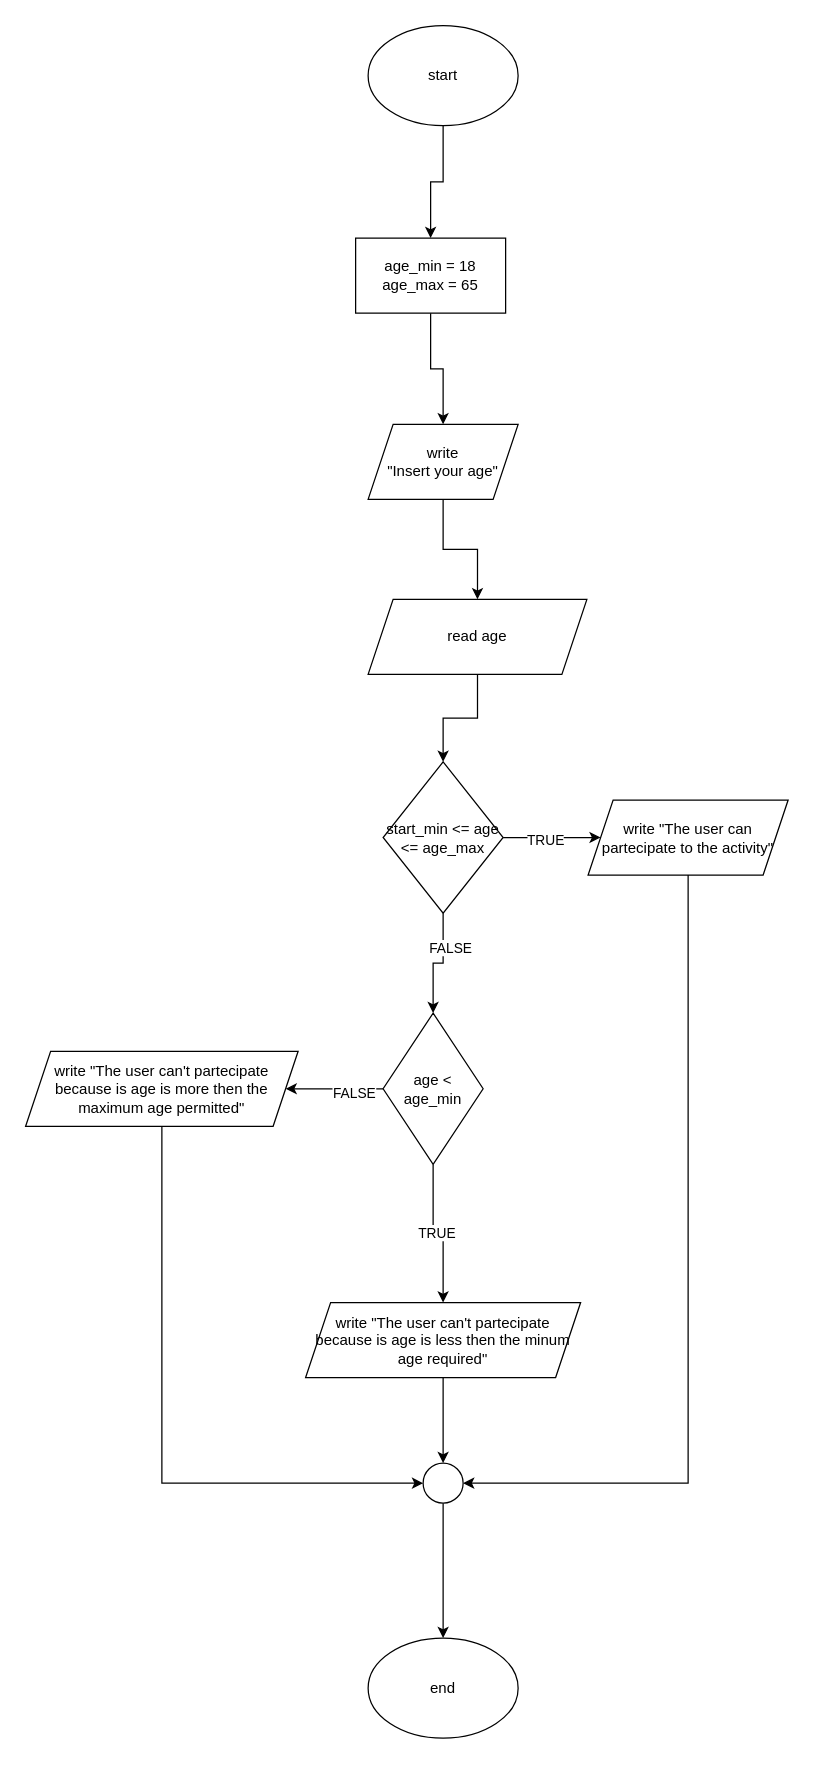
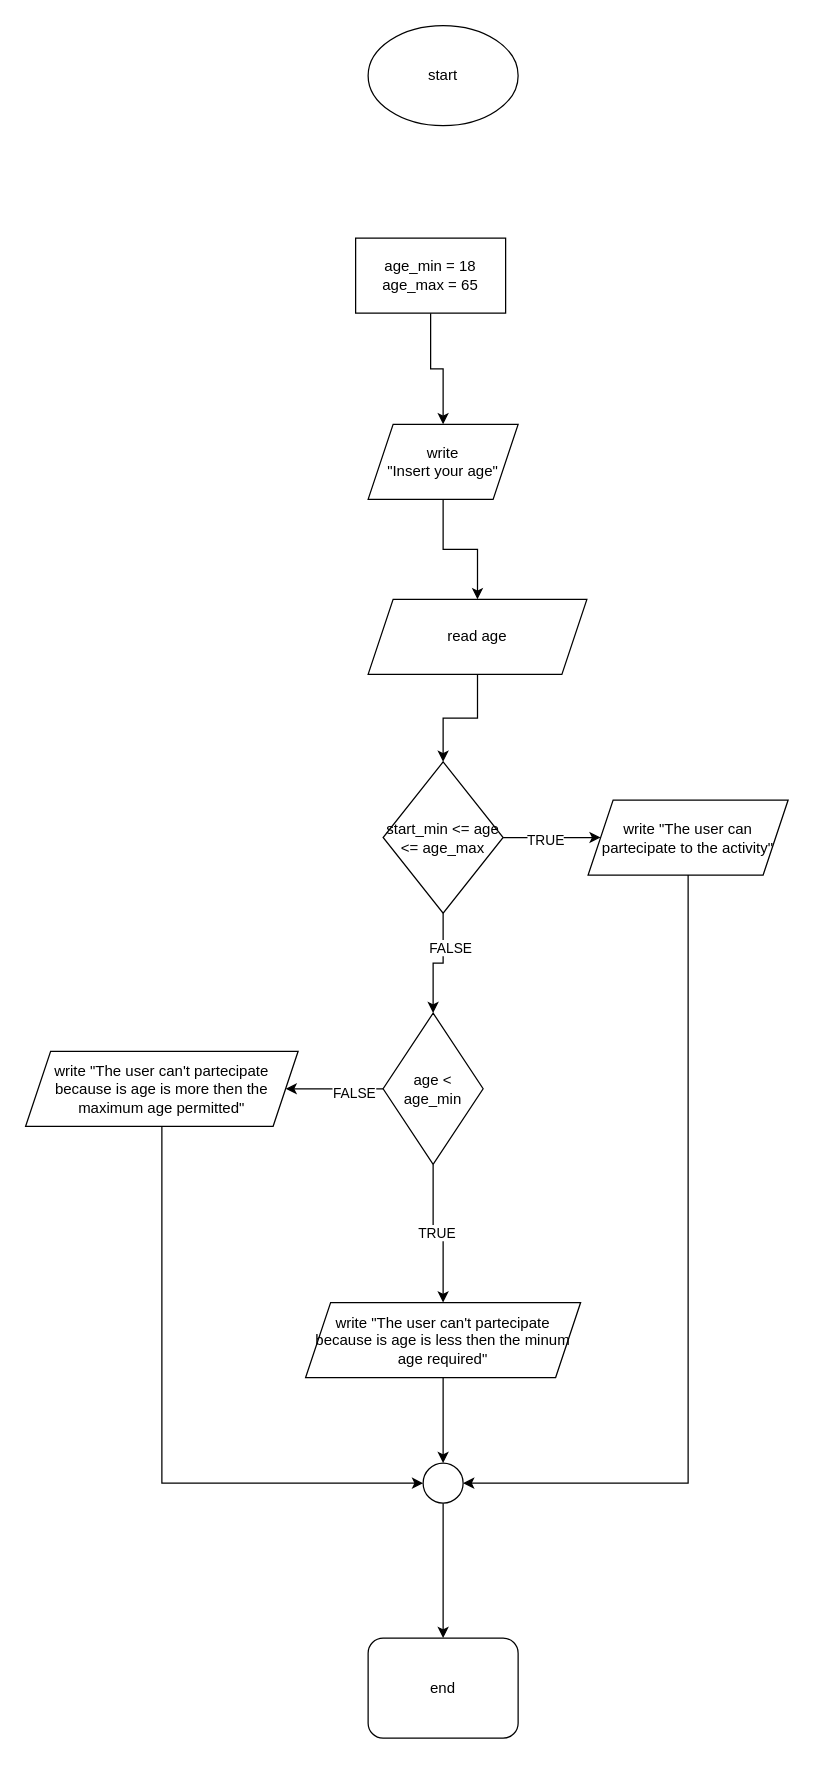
- <mxCell id="2" value="" style="edgeStyle=orthogonalEdgeStyle;rounded=0;orthogonalLoop=1;jettySize=auto;html=1;" edge="1" parent="1" source="3" target="9"><mxGeometry relative="1" as="geometry" /></mxCell>
- <mxCell id="28" value="end" style="ellipse;whiteSpace=wrap;html=1;" vertex="1" parent="1"><mxGeometry x="294" y="1310" width="120" height="80" as="geometry" /></mxCell>
+ <mxCell id="28" value="end" style="whiteSpace=wrap;html=1;rounded=1;" vertex="1" parent="1"><mxGeometry x="294" y="1310" width="120" height="80" as="geometry" /></mxCell>
